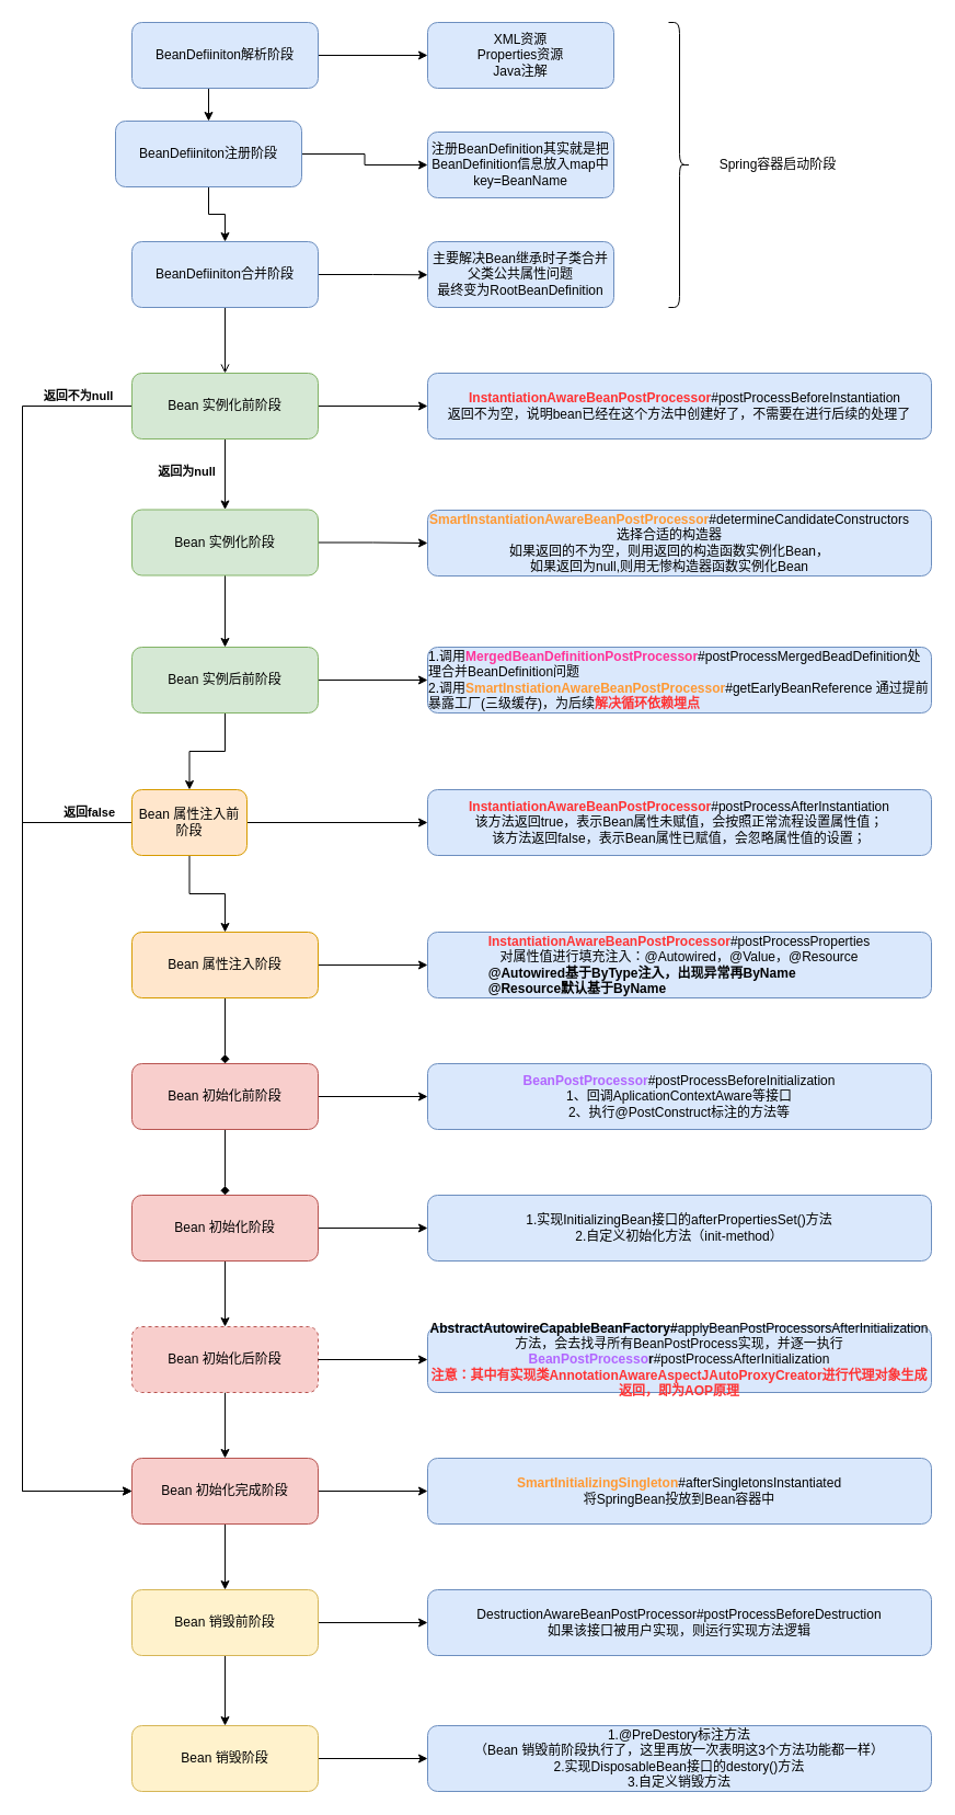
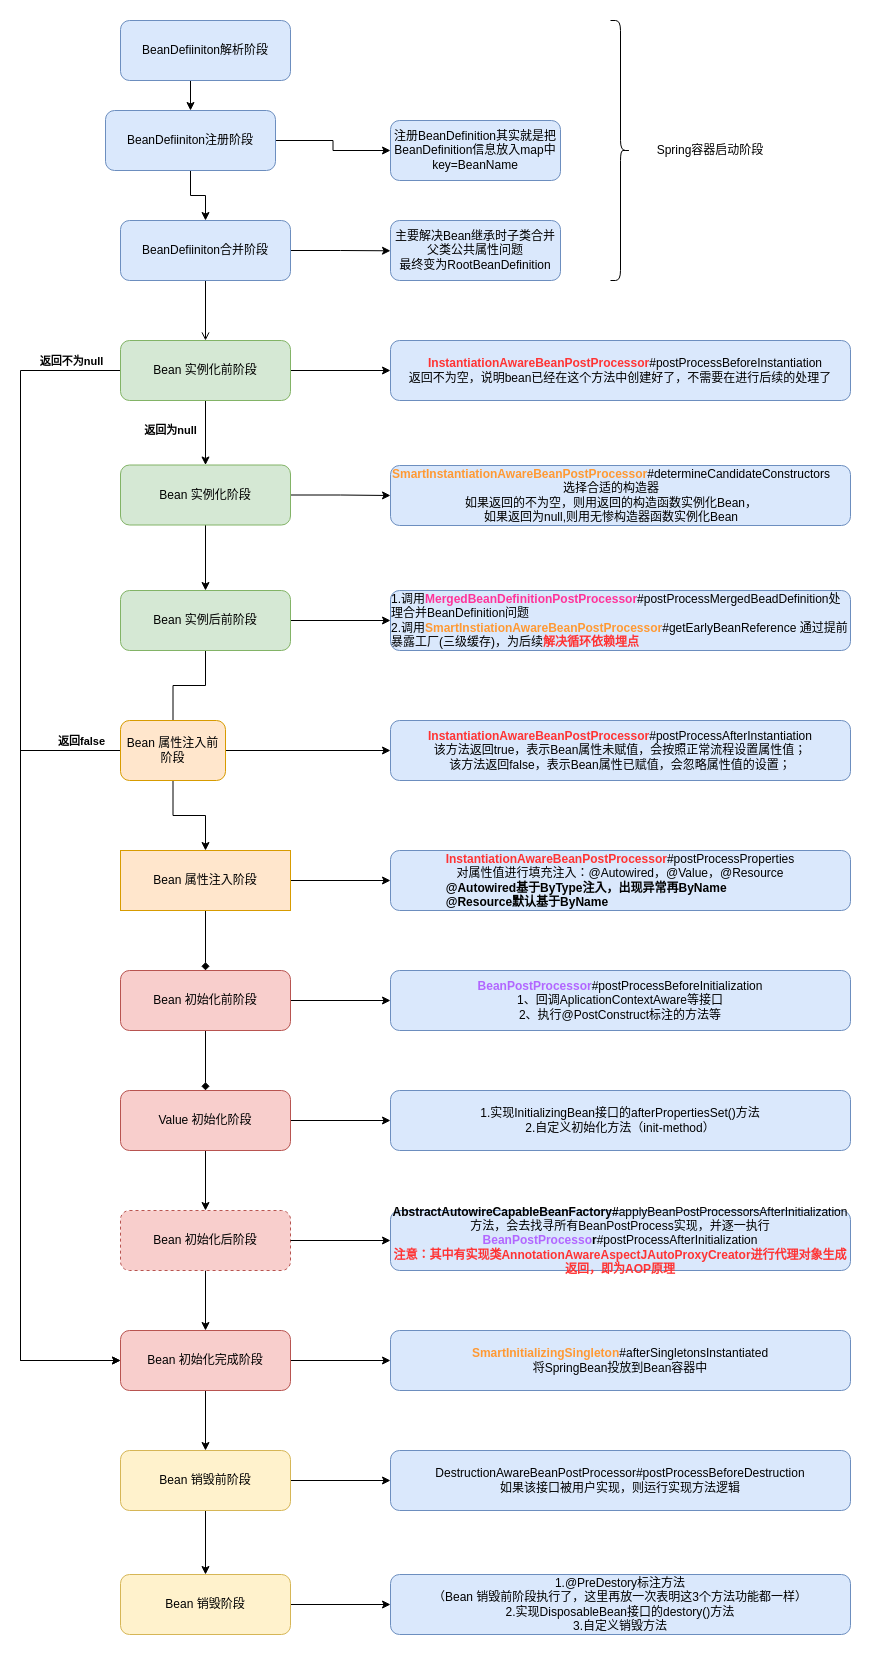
- <mxCell id="3" style="edgeStyle=orthogonalEdgeStyle;rounded=0;orthogonalLoop=1;jettySize=auto;html=1;exitX=1;exitY=0.5;exitDx=0;exitDy=0;entryX=0;entryY=0.5;entryDx=0;entryDy=0;" parent="1" source="4" target="8" edge="1"><mxGeometry relative="1" as="geometry" /></mxCell>
- <mxCell id="8" value="XML资源&lt;br&gt;Properties资源&lt;br&gt;Java注解" style="rounded=1;whiteSpace=wrap;html=1;fontStyle=0;fillColor=#dae8fc;strokeColor=#6c8ebf;" parent="1" vertex="1"><mxGeometry x="390" y="20" width="170" height="60" as="geometry" /></mxCell>
- <mxCell id="27" style="edgeStyle=orthogonalEdgeStyle;rounded=0;orthogonalLoop=1;jettySize=auto;html=1;exitX=0.5;exitY=1;exitDx=0;exitDy=0;entryX=0.5;entryY=0;entryDx=0;entryDy=0;" parent="1" source="28" target="34" edge="1"><mxGeometry relative="1" as="geometry" /></mxCell>
+ <mxCell id="27" style="edgeStyle=orthogonalEdgeStyle;rounded=0;orthogonalLoop=1;jettySize=auto;html=1;exitX=0.5;exitY=1;exitDx=0;exitDy=0;entryX=0.5;entryY=0;entryDx=0;entryDy=0;endArrow=none;" parent="1" source="28" target="34" edge="1"><mxGeometry relative="1" as="geometry" /></mxCell>
- <mxCell id="38" value="Bean 属性注入阶段" style="rounded=1;whiteSpace=wrap;html=1;fontStyle=0;fillColor=#ffe6cc;strokeColor=#d79b00;" parent="1" vertex="1"><mxGeometry x="120" y="850" width="170" height="60" as="geometry" /></mxCell>
+ <mxCell id="38" value="Bean 属性注入阶段" style="whiteSpace=wrap;html=1;fontStyle=0;fillColor=#ffe6cc;strokeColor=#d79b00;rounded=0;" parent="1" vertex="1"><mxGeometry x="120" y="850" width="170" height="60" as="geometry" /></mxCell>
- <mxCell id="46" value="Bean 初始化阶段" style="rounded=1;whiteSpace=wrap;html=1;fontStyle=0;fillColor=#f8cecc;strokeColor=#b85450;" parent="1" vertex="1"><mxGeometry x="120" y="1090" width="170" height="60" as="geometry" /></mxCell>
+ <mxCell id="46" value="Value 初始化阶段" style="rounded=1;whiteSpace=wrap;html=1;fontStyle=0;fillColor=#f8cecc;strokeColor=#b85450;" parent="1" vertex="1"><mxGeometry x="120" y="1090" width="170" height="60" as="geometry" /></mxCell>
